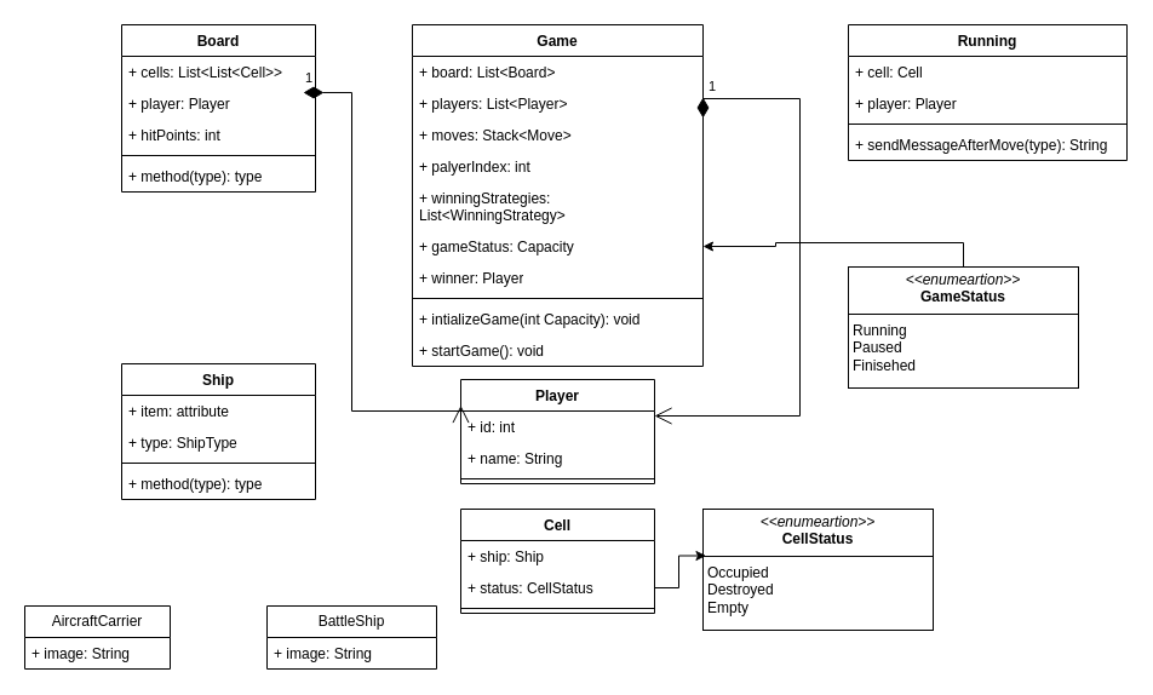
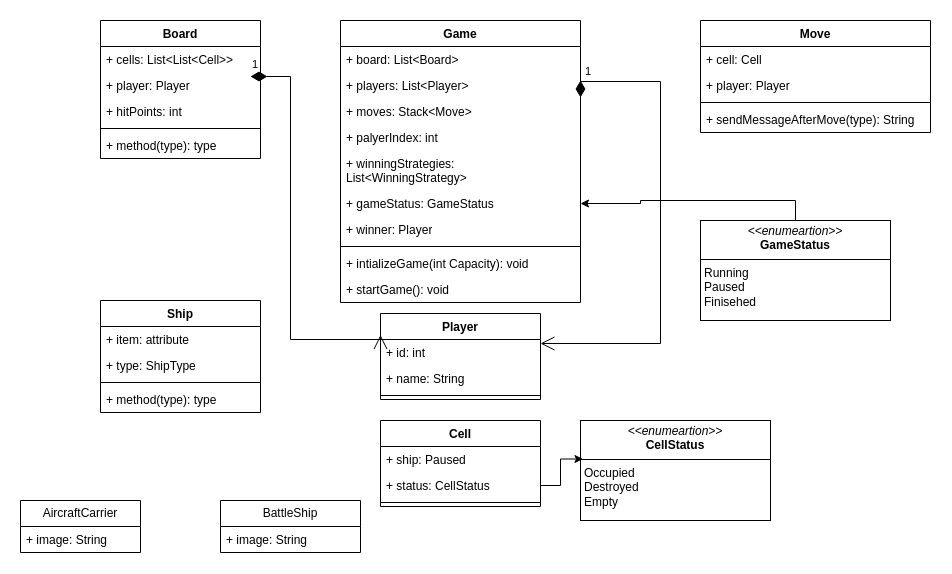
- <mxCell id="40" value="Running" style="swimlane;fontStyle=1;align=center;verticalAlign=top;childLayout=stackLayout;horizontal=1;startSize=26;horizontalStack=0;resizeParent=1;resizeParentMax=0;resizeLast=0;collapsible=1;marginBottom=0;whiteSpace=wrap;html=1;" vertex="1" parent="1"><mxGeometry x="700" y="20" width="230" height="112" as="geometry" /></mxCell>
+ <mxCell id="40" value="Move" style="swimlane;fontStyle=1;align=center;verticalAlign=top;childLayout=stackLayout;horizontal=1;startSize=26;horizontalStack=0;resizeParent=1;resizeParentMax=0;resizeLast=0;collapsible=1;marginBottom=0;whiteSpace=wrap;html=1;" vertex="1" parent="1"><mxGeometry x="700" y="20" width="230" height="112" as="geometry" /></mxCell>
- <mxCell id="8" value="+ gameStatus: Capacity" style="text;strokeColor=none;fillColor=none;align=left;verticalAlign=top;spacingLeft=4;spacingRight=4;overflow=hidden;rotatable=0;points=[[0,0.5],[1,0.5]];portConstraint=eastwest;whiteSpace=wrap;html=1;" vertex="1" parent="2"><mxGeometry y="170" width="240" height="26" as="geometry" /></mxCell>
+ <mxCell id="8" value="+ gameStatus: GameStatus" style="text;strokeColor=none;fillColor=none;align=left;verticalAlign=top;spacingLeft=4;spacingRight=4;overflow=hidden;rotatable=0;points=[[0,0.5],[1,0.5]];portConstraint=eastwest;whiteSpace=wrap;html=1;" vertex="1" parent="2"><mxGeometry y="170" width="240" height="26" as="geometry" /></mxCell>
- <mxCell id="27" value="+ ship: Ship" style="text;strokeColor=none;fillColor=none;align=left;verticalAlign=top;spacingLeft=4;spacingRight=4;overflow=hidden;rotatable=0;points=[[0,0.5],[1,0.5]];portConstraint=eastwest;whiteSpace=wrap;html=1;" vertex="1" parent="26"><mxGeometry y="26" width="160" height="26" as="geometry" /></mxCell>
+ <mxCell id="27" value="+ ship: Paused" style="text;strokeColor=none;fillColor=none;align=left;verticalAlign=top;spacingLeft=4;spacingRight=4;overflow=hidden;rotatable=0;points=[[0,0.5],[1,0.5]];portConstraint=eastwest;whiteSpace=wrap;html=1;" vertex="1" parent="26"><mxGeometry y="26" width="160" height="26" as="geometry" /></mxCell>
